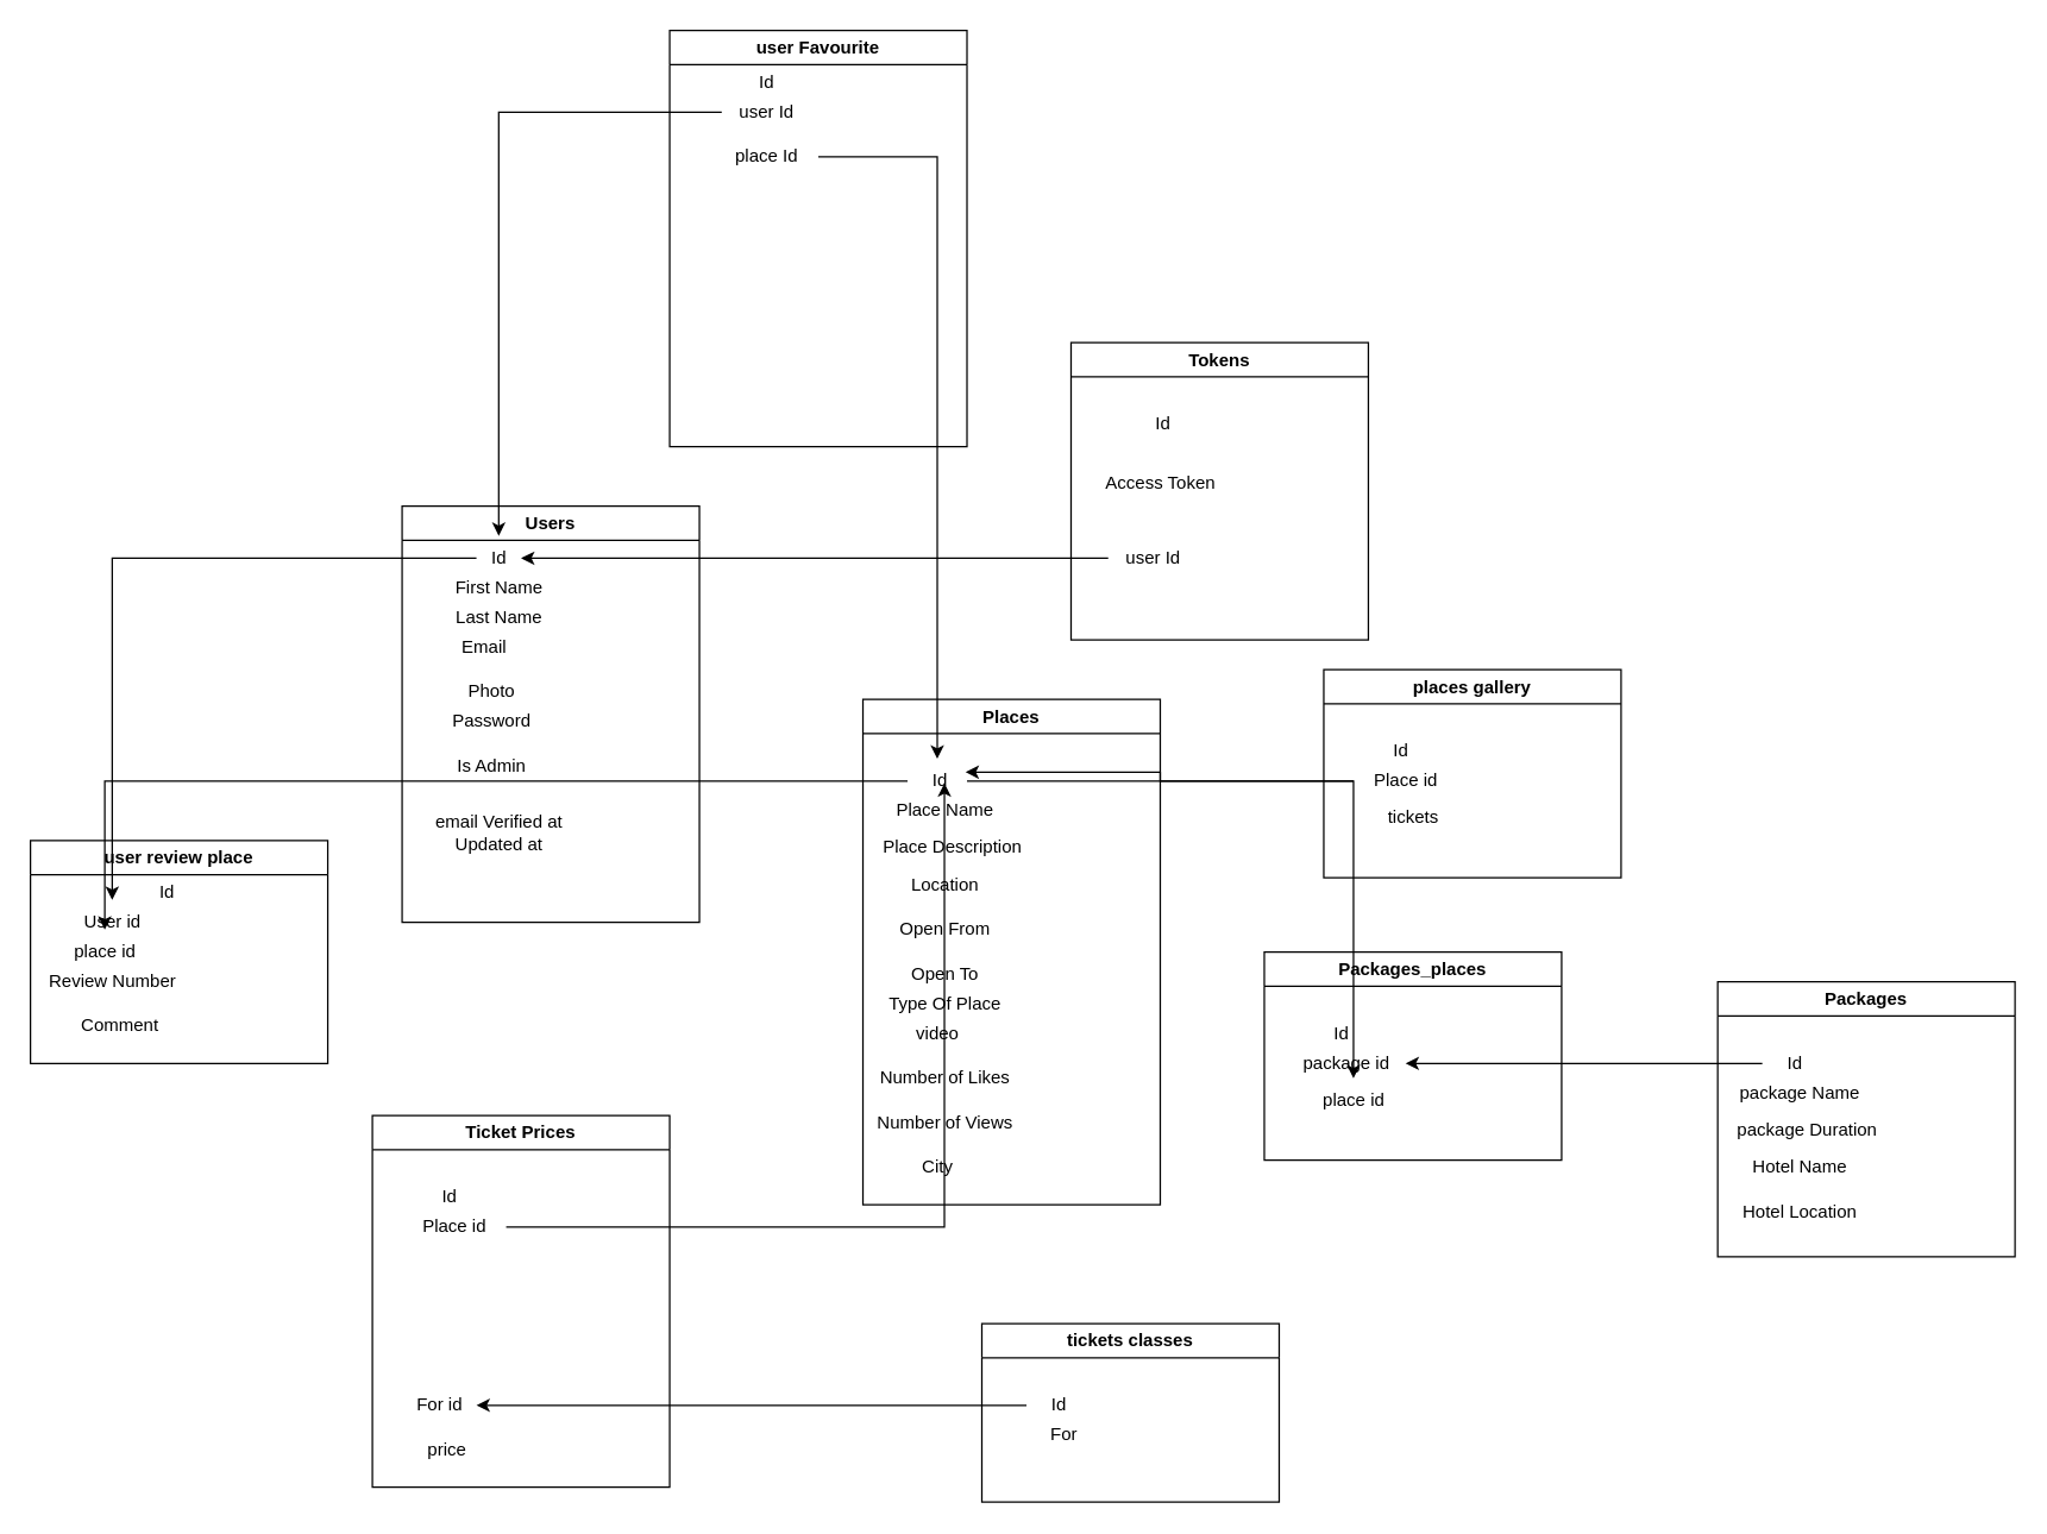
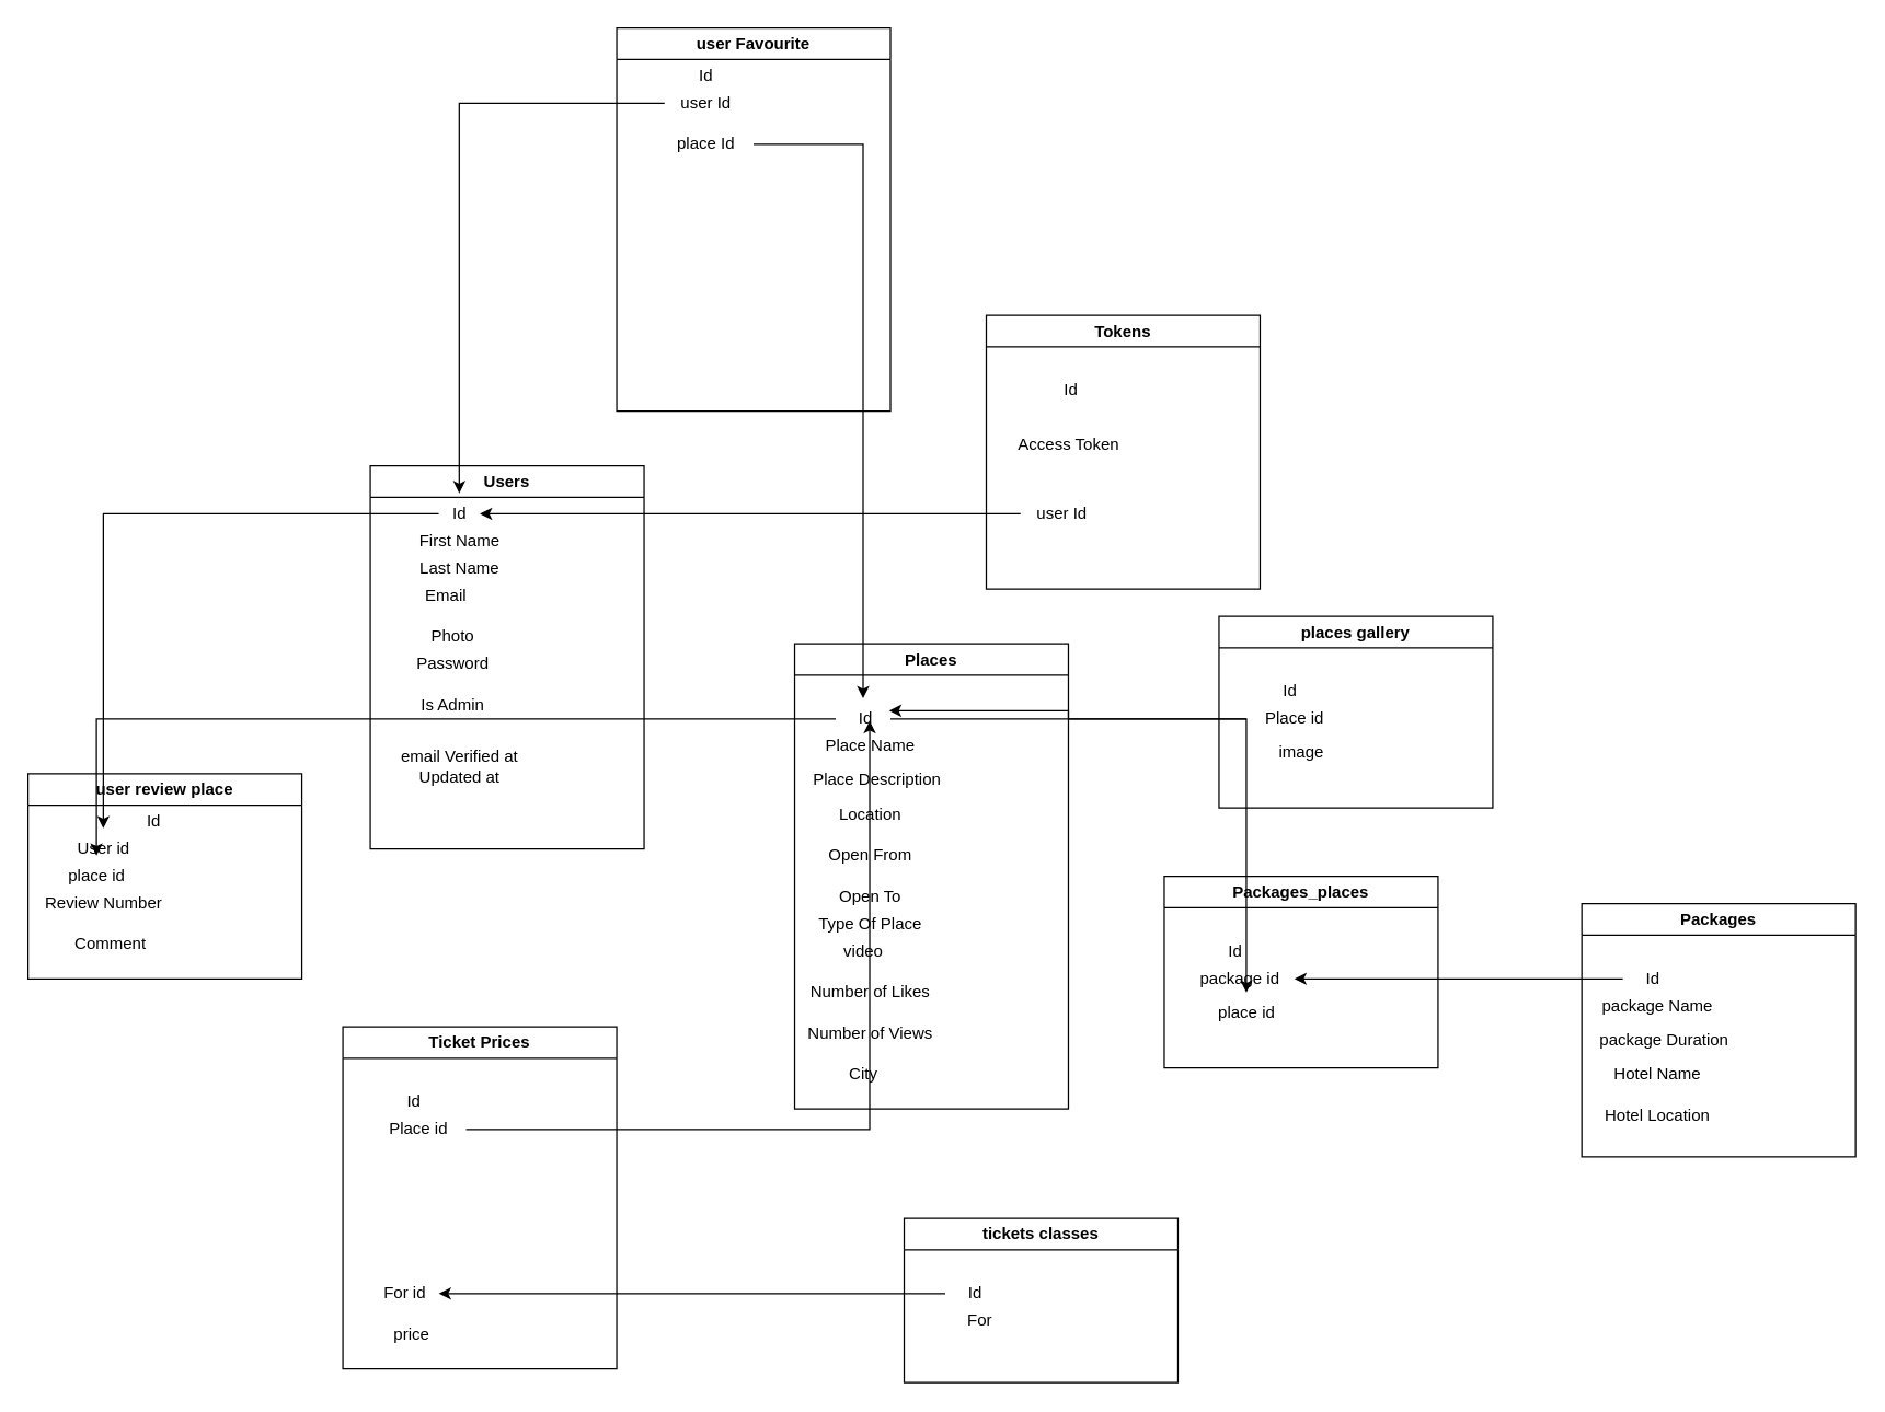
- <mxCell id="49" value="tickets" style="text;html=1;align=center;verticalAlign=middle;resizable=0;points=[];autosize=1;strokeColor=none;fillColor=none;" vertex="1" parent="46"><mxGeometry x="30" y="85" width="60" height="30" as="geometry" /></mxCell>
+ <mxCell id="49" value="image" style="text;html=1;align=center;verticalAlign=middle;resizable=0;points=[];autosize=1;strokeColor=none;fillColor=none;" vertex="1" parent="46"><mxGeometry x="30" y="85" width="60" height="30" as="geometry" /></mxCell>
